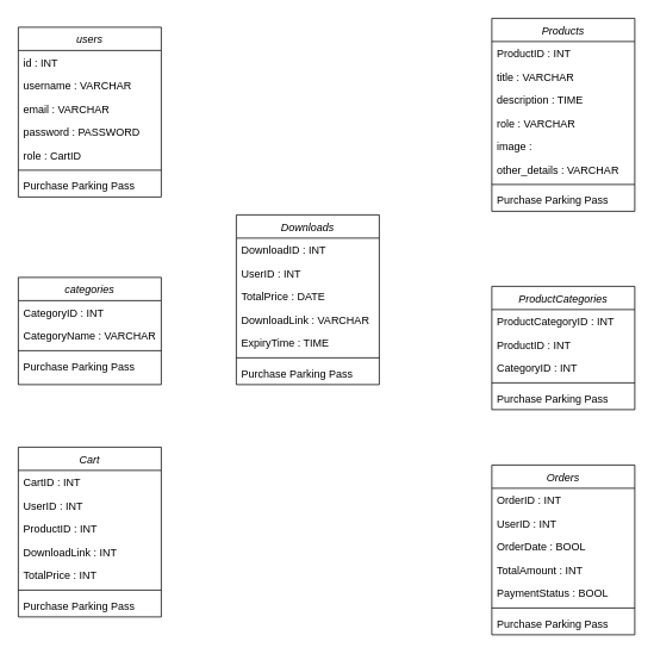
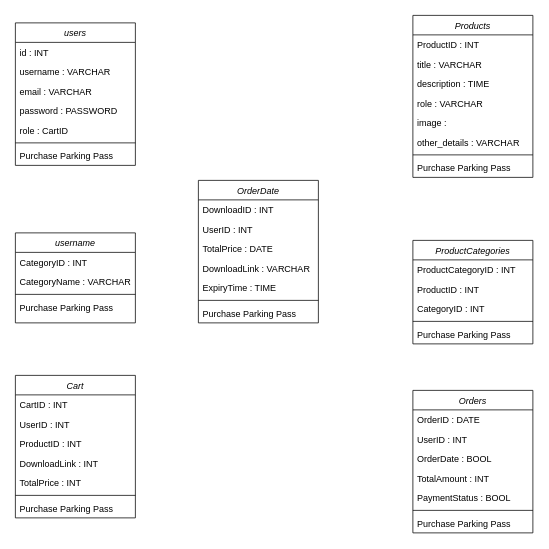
- <mxCell id="46" value="Downloads" style="swimlane;fontStyle=2;align=center;verticalAlign=top;childLayout=stackLayout;horizontal=1;startSize=26;horizontalStack=0;resizeParent=1;resizeLast=0;collapsible=1;marginBottom=0;rounded=0;shadow=0;strokeWidth=1;" vertex="1" parent="1"><mxGeometry x="264" y="240" width="160" height="190" as="geometry"><mxRectangle x="230" y="140" width="160" height="26" as="alternateBounds" /></mxGeometry></mxCell>
+ <mxCell id="46" value="OrderDate" style="swimlane;fontStyle=2;align=center;verticalAlign=top;childLayout=stackLayout;horizontal=1;startSize=26;horizontalStack=0;resizeParent=1;resizeLast=0;collapsible=1;marginBottom=0;rounded=0;shadow=0;strokeWidth=1;" vertex="1" parent="1"><mxGeometry x="264" y="240" width="160" height="190" as="geometry"><mxRectangle x="230" y="140" width="160" height="26" as="alternateBounds" /></mxGeometry></mxCell>
- <mxCell id="19" value="categories" style="swimlane;fontStyle=2;align=center;verticalAlign=top;childLayout=stackLayout;horizontal=1;startSize=26;horizontalStack=0;resizeParent=1;resizeLast=0;collapsible=1;marginBottom=0;rounded=0;shadow=0;strokeWidth=1;" vertex="1" parent="1"><mxGeometry x="20" y="310" width="160" height="120" as="geometry"><mxRectangle x="230" y="140" width="160" height="26" as="alternateBounds" /></mxGeometry></mxCell>
+ <mxCell id="19" value="username" style="swimlane;fontStyle=2;align=center;verticalAlign=top;childLayout=stackLayout;horizontal=1;startSize=26;horizontalStack=0;resizeParent=1;resizeLast=0;collapsible=1;marginBottom=0;rounded=0;shadow=0;strokeWidth=1;" vertex="1" parent="1"><mxGeometry x="20" y="310" width="160" height="120" as="geometry"><mxRectangle x="230" y="140" width="160" height="26" as="alternateBounds" /></mxGeometry></mxCell>
- <mxCell id="39" value="OrderID : INT" style="text;align=left;verticalAlign=top;spacingLeft=4;spacingRight=4;overflow=hidden;rotatable=0;points=[[0,0.5],[1,0.5]];portConstraint=eastwest;" vertex="1" parent="38"><mxGeometry y="26" width="160" height="26" as="geometry" /></mxCell>
+ <mxCell id="39" value="OrderID : DATE" style="text;align=left;verticalAlign=top;spacingLeft=4;spacingRight=4;overflow=hidden;rotatable=0;points=[[0,0.5],[1,0.5]];portConstraint=eastwest;" vertex="1" parent="38"><mxGeometry y="26" width="160" height="26" as="geometry" /></mxCell>
